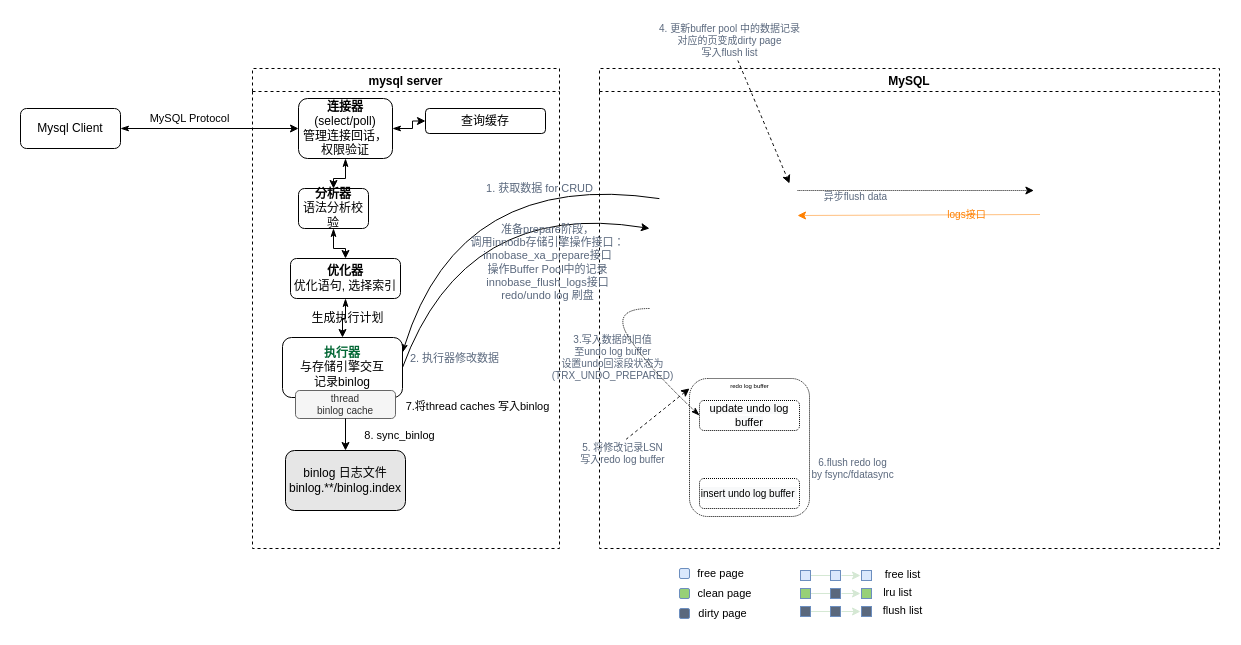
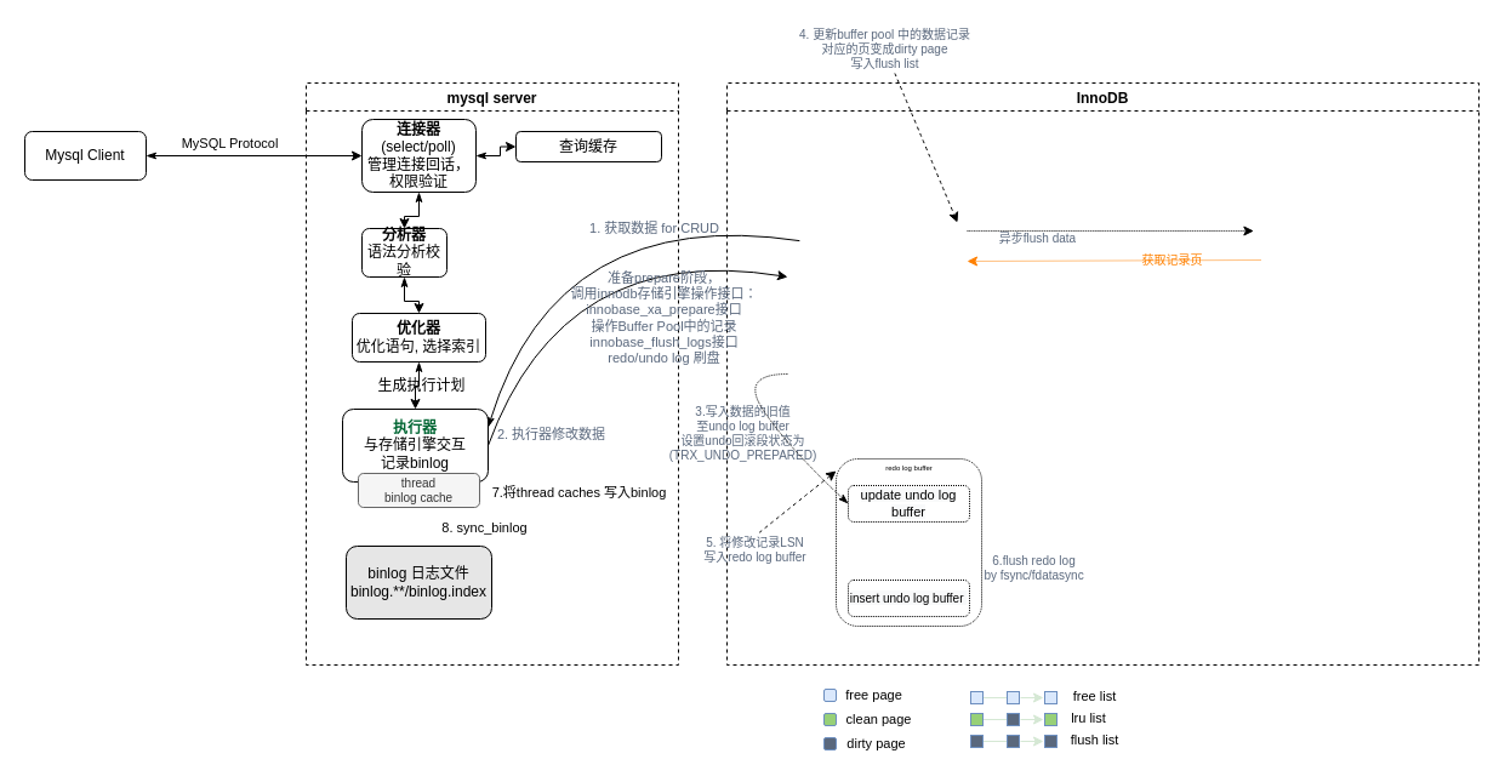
- <mxCell id="17" value="MySQL" style="swimlane;dashed=1;" vertex="1" parent="1"><mxGeometry x="599" y="68" width="620" height="480" as="geometry" /></mxCell>
+ <mxCell id="17" value="InnoDB" style="swimlane;dashed=1;" vertex="1" parent="1"><mxGeometry x="599" y="68" width="620" height="480" as="geometry" /></mxCell>
- <mxCell id="30" value="logs接口" style="text;html=1;align=center;verticalAlign=middle;resizable=0;points=[];autosize=1;fontSize=10;fontColor=#FF8000;" vertex="1" parent="17"><mxGeometry x="327" y="136" width="80" height="20" as="geometry" /></mxCell>
+ <mxCell id="30" value="获取记录页" style="text;html=1;align=center;verticalAlign=middle;resizable=0;points=[];autosize=1;fontSize=10;fontColor=#FF8000;" vertex="1" parent="17"><mxGeometry x="327" y="136" width="80" height="20" as="geometry" /></mxCell>
- <mxCell id="11" value="" style="edgeStyle=orthogonalEdgeStyle;rounded=0;orthogonalLoop=1;jettySize=auto;html=1;fontColor=#000000;startArrow=none;exitX=0.5;exitY=1;exitDx=0;exitDy=0;" edge="1" parent="2" source="4" target="13"><mxGeometry relative="1" as="geometry"><mxPoint x="93" y="490" as="sourcePoint" /></mxGeometry></mxCell>
